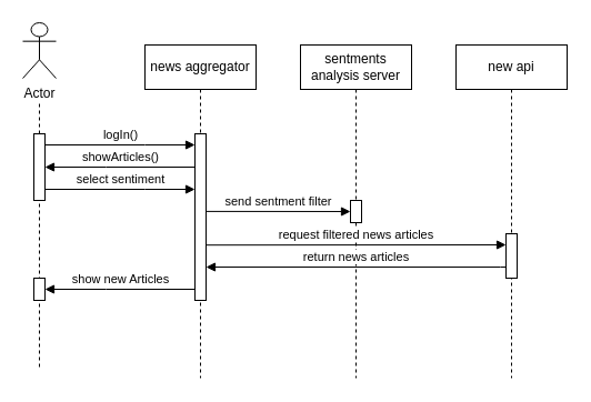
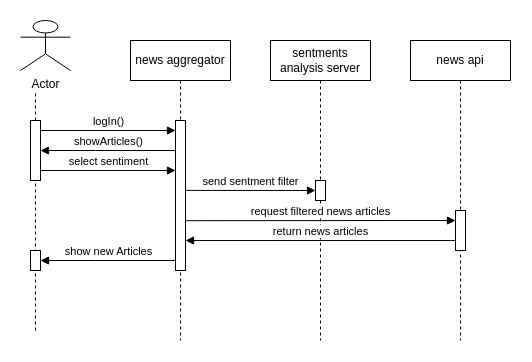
- <mxCell id="5" value="Actor" style="shape=umlActor;verticalLabelPosition=bottom;verticalAlign=top;html=1;outlineConnect=0;" vertex="1" parent="1"><mxGeometry x="20" y="20" width="30" height="50" as="geometry" /></mxCell>
+ <mxCell id="5" value="Actor" style="shape=umlActor;verticalLabelPosition=bottom;verticalAlign=top;html=1;outlineConnect=0;" vertex="1" parent="1"><mxGeometry x="20" y="20" width="50" height="50" as="geometry" /></mxCell>
- <mxCell id="9" value="new api" style="shape=umlLifeline;perimeter=lifelinePerimeter;whiteSpace=wrap;html=1;container=0;dropTarget=0;collapsible=0;recursiveResize=0;outlineConnect=0;portConstraint=eastwest;newEdgeStyle={&quot;edgeStyle&quot;:&quot;elbowEdgeStyle&quot;,&quot;elbow&quot;:&quot;vertical&quot;,&quot;curved&quot;:0,&quot;rounded&quot;:0};" vertex="1" parent="1"><mxGeometry x="410" y="40" width="100" height="300" as="geometry" /></mxCell>
+ <mxCell id="9" value="news api" style="shape=umlLifeline;perimeter=lifelinePerimeter;whiteSpace=wrap;html=1;container=0;dropTarget=0;collapsible=0;recursiveResize=0;outlineConnect=0;portConstraint=eastwest;newEdgeStyle={&quot;edgeStyle&quot;:&quot;elbowEdgeStyle&quot;,&quot;elbow&quot;:&quot;vertical&quot;,&quot;curved&quot;:0,&quot;rounded&quot;:0};" vertex="1" parent="1"><mxGeometry x="410" y="40" width="100" height="300" as="geometry" /></mxCell>
